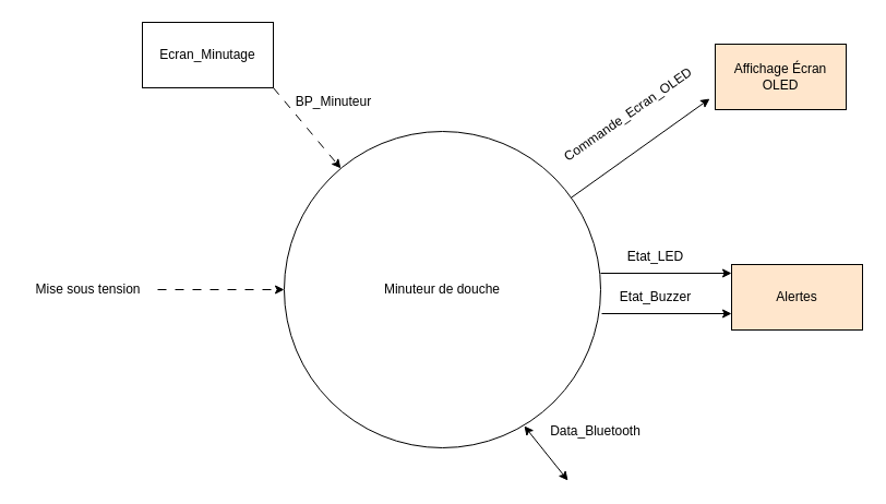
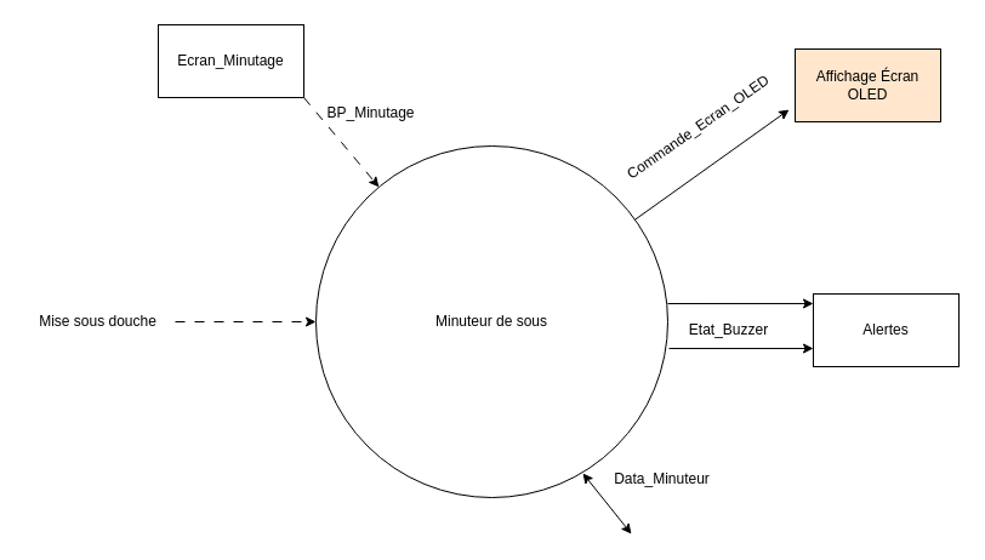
- <mxCell id="8" value="BP_Minuteur" style="text;html=1;align=center;verticalAlign=middle;resizable=0;points=[];autosize=1;strokeColor=none;fillColor=none;" vertex="1" parent="1"><mxGeometry x="255" y="78" width="100" height="30" as="geometry" /></mxCell>
+ <mxCell id="8" value="BP_Minutage" style="text;html=1;align=center;verticalAlign=middle;resizable=0;points=[];autosize=1;strokeColor=none;fillColor=none;" vertex="1" parent="1"><mxGeometry x="255" y="78" width="100" height="30" as="geometry" /></mxCell>
- <mxCell id="13" value="Etat_LED" style="text;html=1;align=center;verticalAlign=middle;resizable=0;points=[];autosize=1;strokeColor=none;fillColor=none;" vertex="1" parent="1"><mxGeometry x="565" y="220" width="70" height="30" as="geometry" /></mxCell>
- <mxCell id="5" value="Mise sous tension" style="text;html=1;align=center;verticalAlign=middle;resizable=0;points=[];autosize=1;strokeColor=none;fillColor=none;" vertex="1" parent="1"><mxGeometry x="20" y="250" width="120" height="30" as="geometry" /></mxCell>
+ <mxCell id="5" value="Mise sous douche" style="text;html=1;align=center;verticalAlign=middle;resizable=0;points=[];autosize=1;strokeColor=none;fillColor=none;" vertex="1" parent="1"><mxGeometry x="20" y="250" width="120" height="30" as="geometry" /></mxCell>
- <mxCell id="2" value="Minuteur de douche" style="ellipse;whiteSpace=wrap;html=1;aspect=fixed;" vertex="1" parent="1"><mxGeometry x="260" y="120" width="290" height="290" as="geometry" /></mxCell>
+ <mxCell id="2" value="Minuteur de sous" style="ellipse;whiteSpace=wrap;html=1;aspect=fixed;" vertex="1" parent="1"><mxGeometry x="260" y="120" width="290" height="290" as="geometry" /></mxCell>
- <mxCell id="6" value="Alertes" style="rounded=0;whiteSpace=wrap;html=1;fillColor=#ffe6cc;" vertex="1" parent="1"><mxGeometry x="670" y="242" width="120" height="60" as="geometry" /></mxCell>
+ <mxCell id="6" value="Alertes" style="rounded=0;whiteSpace=wrap;html=1;" vertex="1" parent="1"><mxGeometry x="670" y="242" width="120" height="60" as="geometry" /></mxCell>
- <mxCell id="17" value="Data_Bluetooth" style="text;html=1;align=center;verticalAlign=middle;resizable=0;points=[];autosize=1;strokeColor=none;fillColor=none;" vertex="1" parent="1"><mxGeometry x="490" y="380" width="110" height="30" as="geometry" /></mxCell>
+ <mxCell id="17" value="Data_Minuteur" style="text;html=1;align=center;verticalAlign=middle;resizable=0;points=[];autosize=1;strokeColor=none;fillColor=none;" vertex="1" parent="1"><mxGeometry x="490" y="380" width="110" height="30" as="geometry" /></mxCell>
